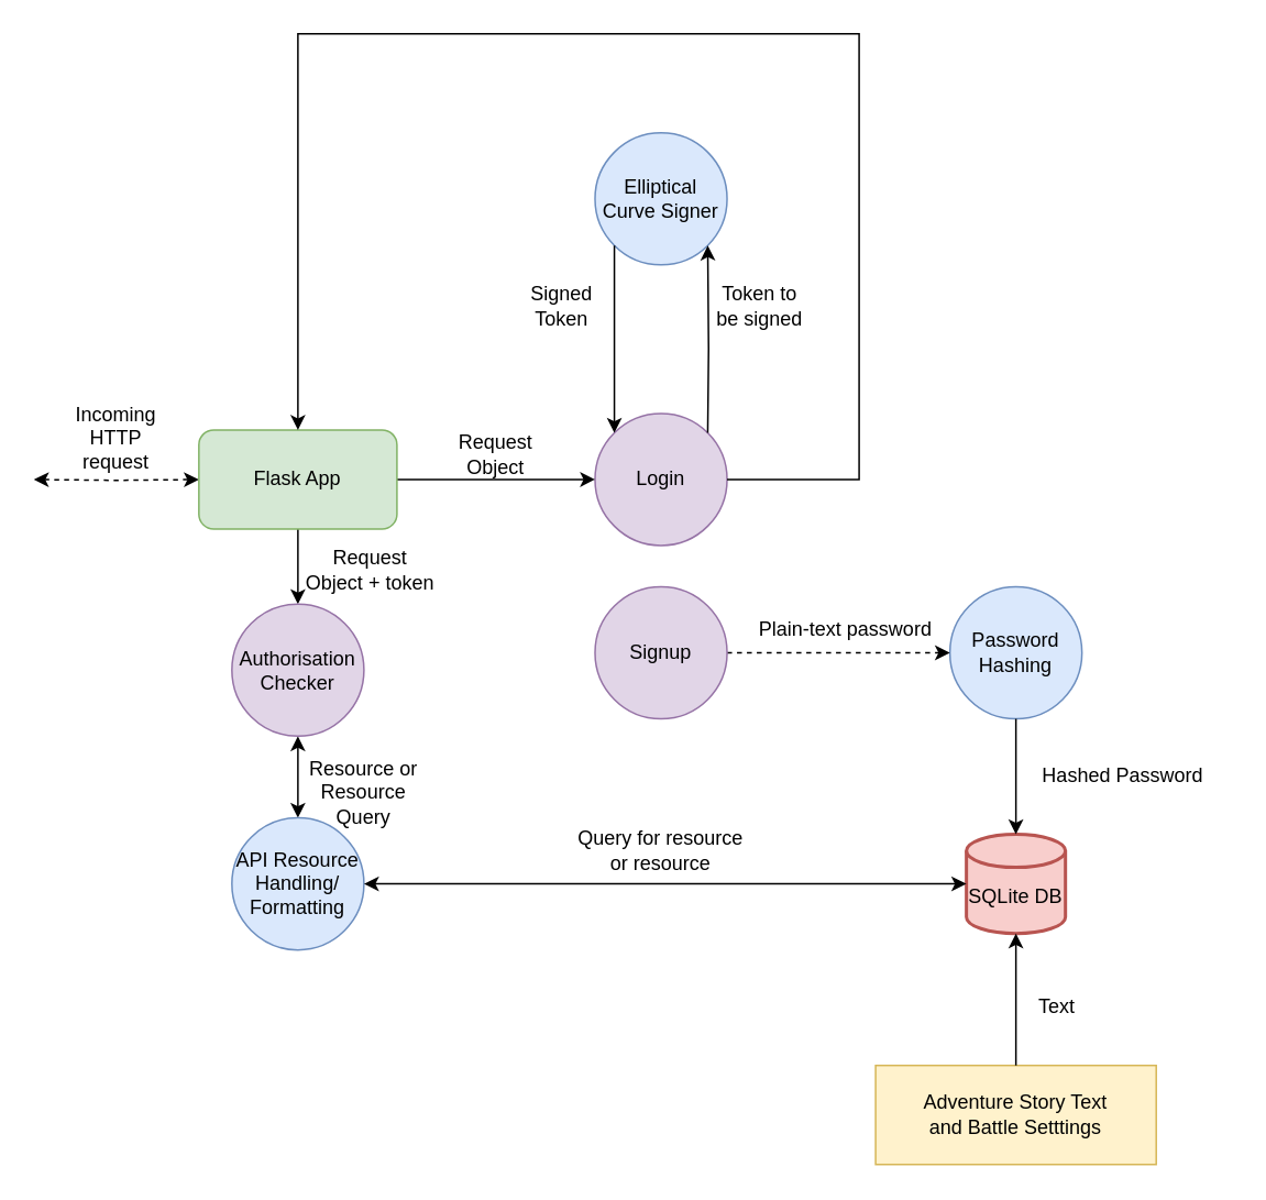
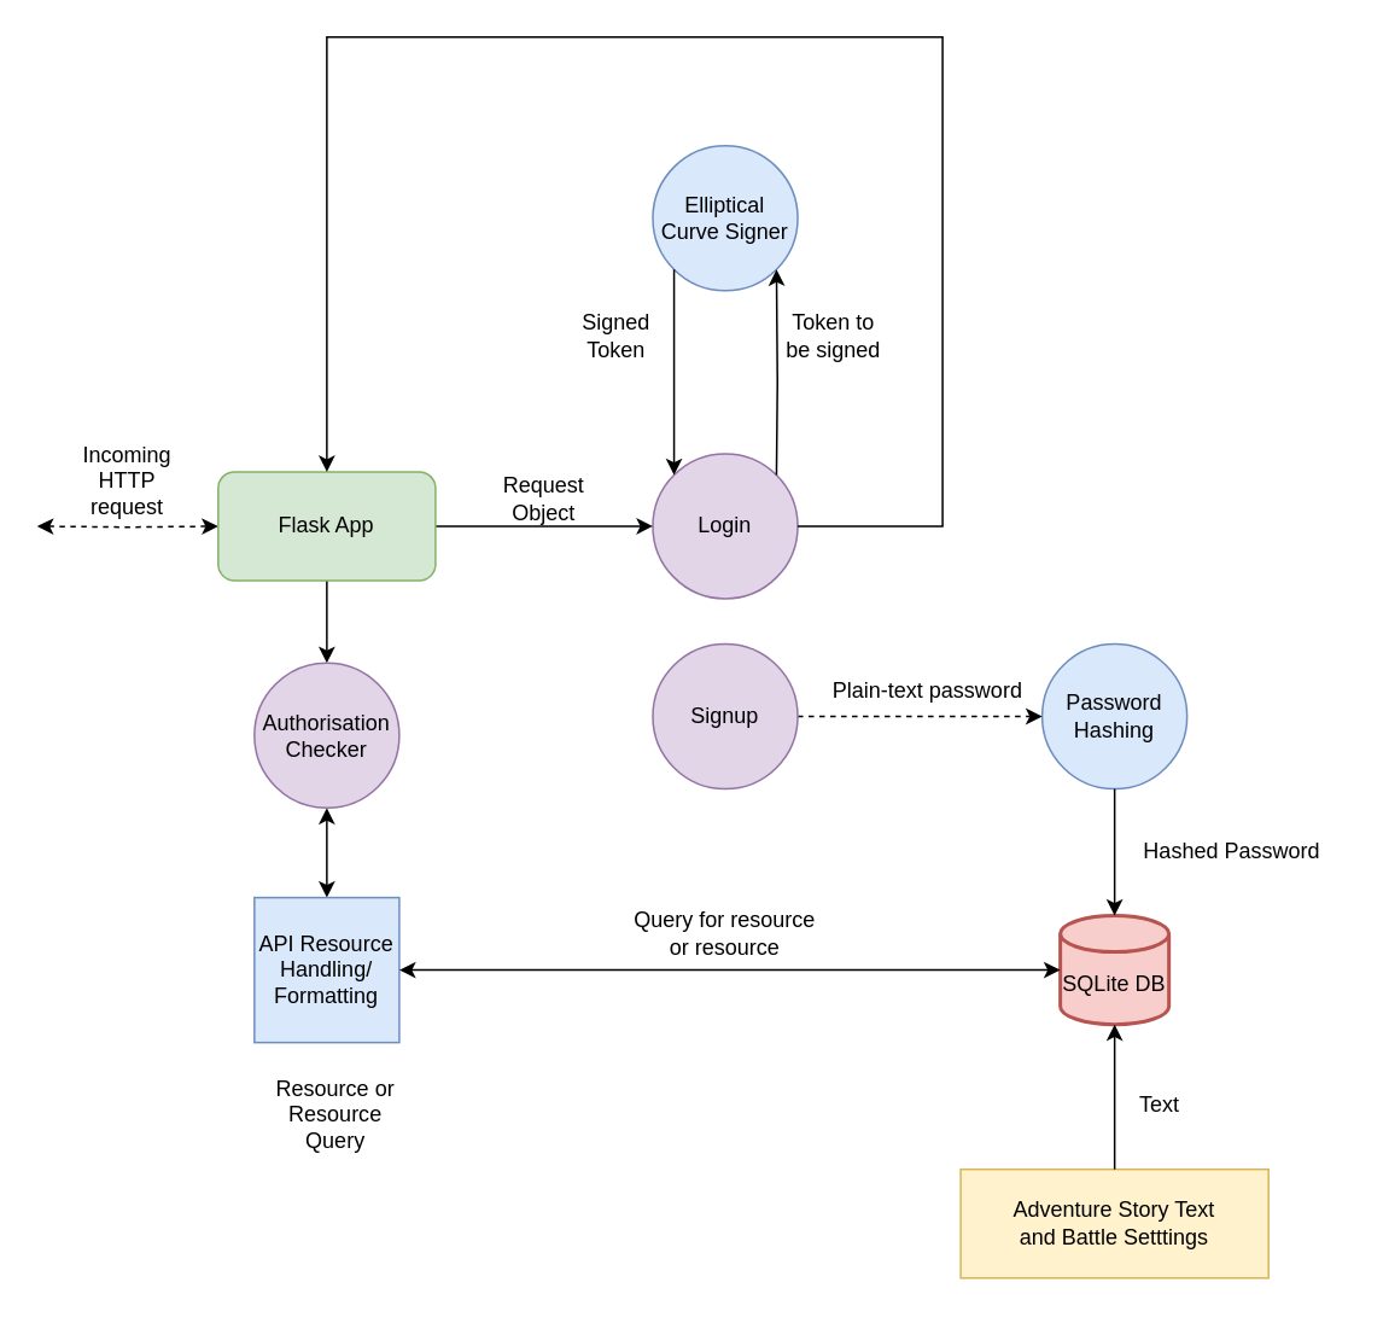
- <mxCell id="26" value="Request Object + token" style="text;html=1;strokeColor=none;fillColor=none;align=center;verticalAlign=middle;whiteSpace=wrap;rounded=0;" vertex="1" parent="1"><mxGeometry x="184" y="330" width="80" height="30" as="geometry" /></mxCell>
- <mxCell id="30" value="Resource or Resource Query" style="text;html=1;strokeColor=none;fillColor=none;align=center;verticalAlign=middle;whiteSpace=wrap;rounded=0;" vertex="1" parent="1"><mxGeometry x="180" y="465" width="80" height="30" as="geometry" /></mxCell>
+ <mxCell id="30" value="Resource or Resource Query" style="text;html=1;strokeColor=none;fillColor=none;align=center;verticalAlign=middle;whiteSpace=wrap;rounded=0;" vertex="1" parent="1"><mxGeometry x="145" y="600" width="80" height="30" as="geometry" /></mxCell>
- <mxCell id="27" value="&lt;div&gt;API Resource Handling/&lt;/div&gt;&lt;div&gt;Formatting&lt;/div&gt;" style="ellipse;whiteSpace=wrap;html=1;aspect=fixed;fillColor=#dae8fc;strokeColor=#6c8ebf;" vertex="1" parent="1"><mxGeometry x="140" y="495" width="80" height="80" as="geometry" /></mxCell>
+ <mxCell id="27" value="&lt;div&gt;API Resource Handling/&lt;/div&gt;&lt;div&gt;Formatting&lt;/div&gt;" style="whiteSpace=wrap;html=1;aspect=fixed;fillColor=#dae8fc;strokeColor=#6c8ebf;rounded=0;" vertex="1" parent="1"><mxGeometry x="140" y="495" width="80" height="80" as="geometry" /></mxCell>
